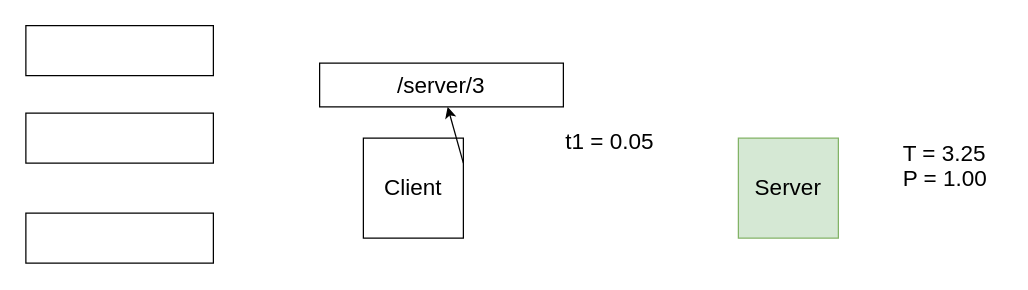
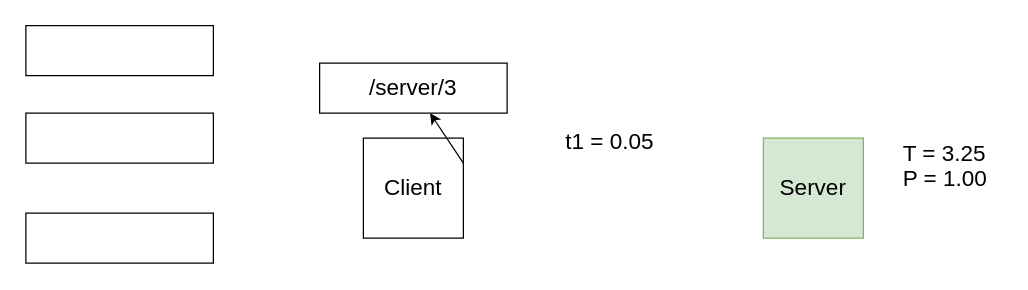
- <mxCell id="2" value="&lt;span style=&quot;white-space: normal&quot;&gt;&lt;font style=&quot;font-size: 18px&quot;&gt;/server/3&lt;/font&gt;&lt;/span&gt;" style="rounded=0;whiteSpace=wrap;html=1;" parent="1" vertex="1"><mxGeometry x="255" y="50" width="195" height="35" as="geometry" /></mxCell>
+ <mxCell id="2" value="&lt;span style=&quot;white-space: normal&quot;&gt;&lt;font style=&quot;font-size: 18px&quot;&gt;/server/3&lt;/font&gt;&lt;/span&gt;" style="rounded=0;whiteSpace=wrap;html=1;" parent="1" vertex="1"><mxGeometry x="255" y="50" width="150" height="40" as="geometry" /></mxCell>
- <mxCell id="5" value="&lt;font style=&quot;font-size: 18px&quot;&gt;Server&lt;/font&gt;" style="whiteSpace=wrap;html=1;aspect=fixed;fillColor=#d5e8d4;strokeColor=#82b366;" parent="1" vertex="1"><mxGeometry x="590" y="110" width="80" height="80" as="geometry" /></mxCell>
+ <mxCell id="5" value="&lt;font style=&quot;font-size: 18px&quot;&gt;Server&lt;/font&gt;" style="whiteSpace=wrap;html=1;aspect=fixed;fillColor=#d5e8d4;strokeColor=#82b366;" parent="1" vertex="1"><mxGeometry x="610" y="110" width="80" height="80" as="geometry" /></mxCell>
